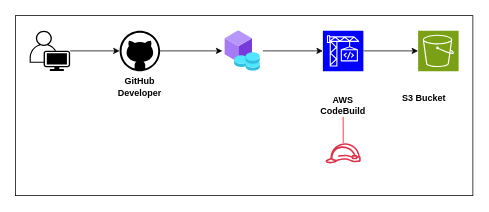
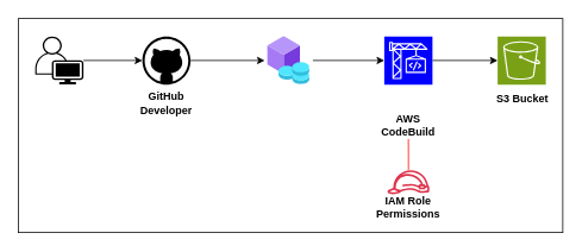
- <mxCell id="17" value="&lt;b&gt;S3 Bucket&lt;/b&gt;" style="text;html=1;align=center;verticalAlign=middle;whiteSpace=wrap;rounded=0;movable=1;resizable=1;rotatable=1;deletable=1;editable=1;locked=0;connectable=1;container=0;" parent="1" vertex="1"><mxGeometry x="530" y="120" width="70" height="20" as="geometry" /></mxCell>
+ <mxCell id="17" value="&lt;b&gt;S3 Bucket&lt;/b&gt;" style="text;html=1;align=center;verticalAlign=middle;whiteSpace=wrap;rounded=0;movable=1;resizable=1;rotatable=1;deletable=1;editable=1;locked=0;connectable=1;container=0;" parent="1" vertex="1"><mxGeometry x="550" y="100" width="70" height="20" as="geometry" /></mxCell>
+ <mxCell id="5" value="&lt;b&gt;IAM Role&lt;br&gt;Permissions&lt;/b&gt;" style="text;html=1;align=center;verticalAlign=middle;whiteSpace=wrap;rounded=0;movable=1;resizable=1;rotatable=1;deletable=1;editable=1;locked=0;connectable=1;container=0;" parent="1" vertex="1"><mxGeometry x="421" y="217" width="72" height="30" as="geometry" /></mxCell>
